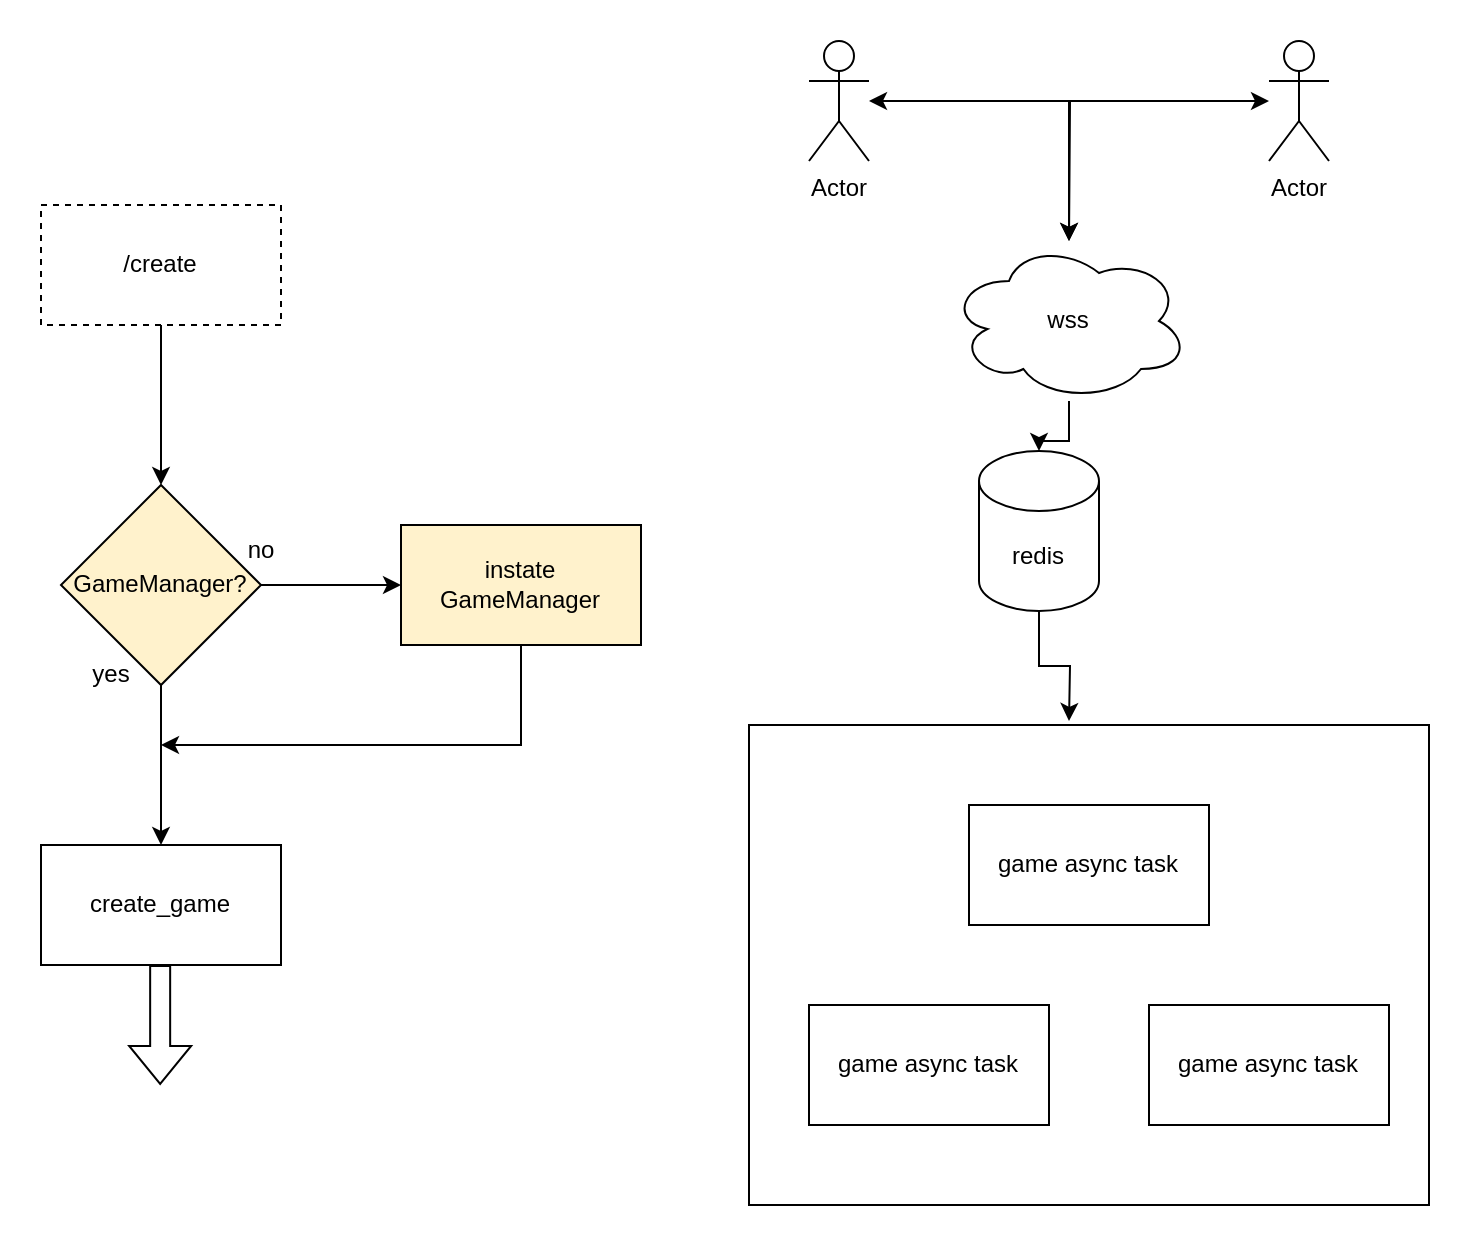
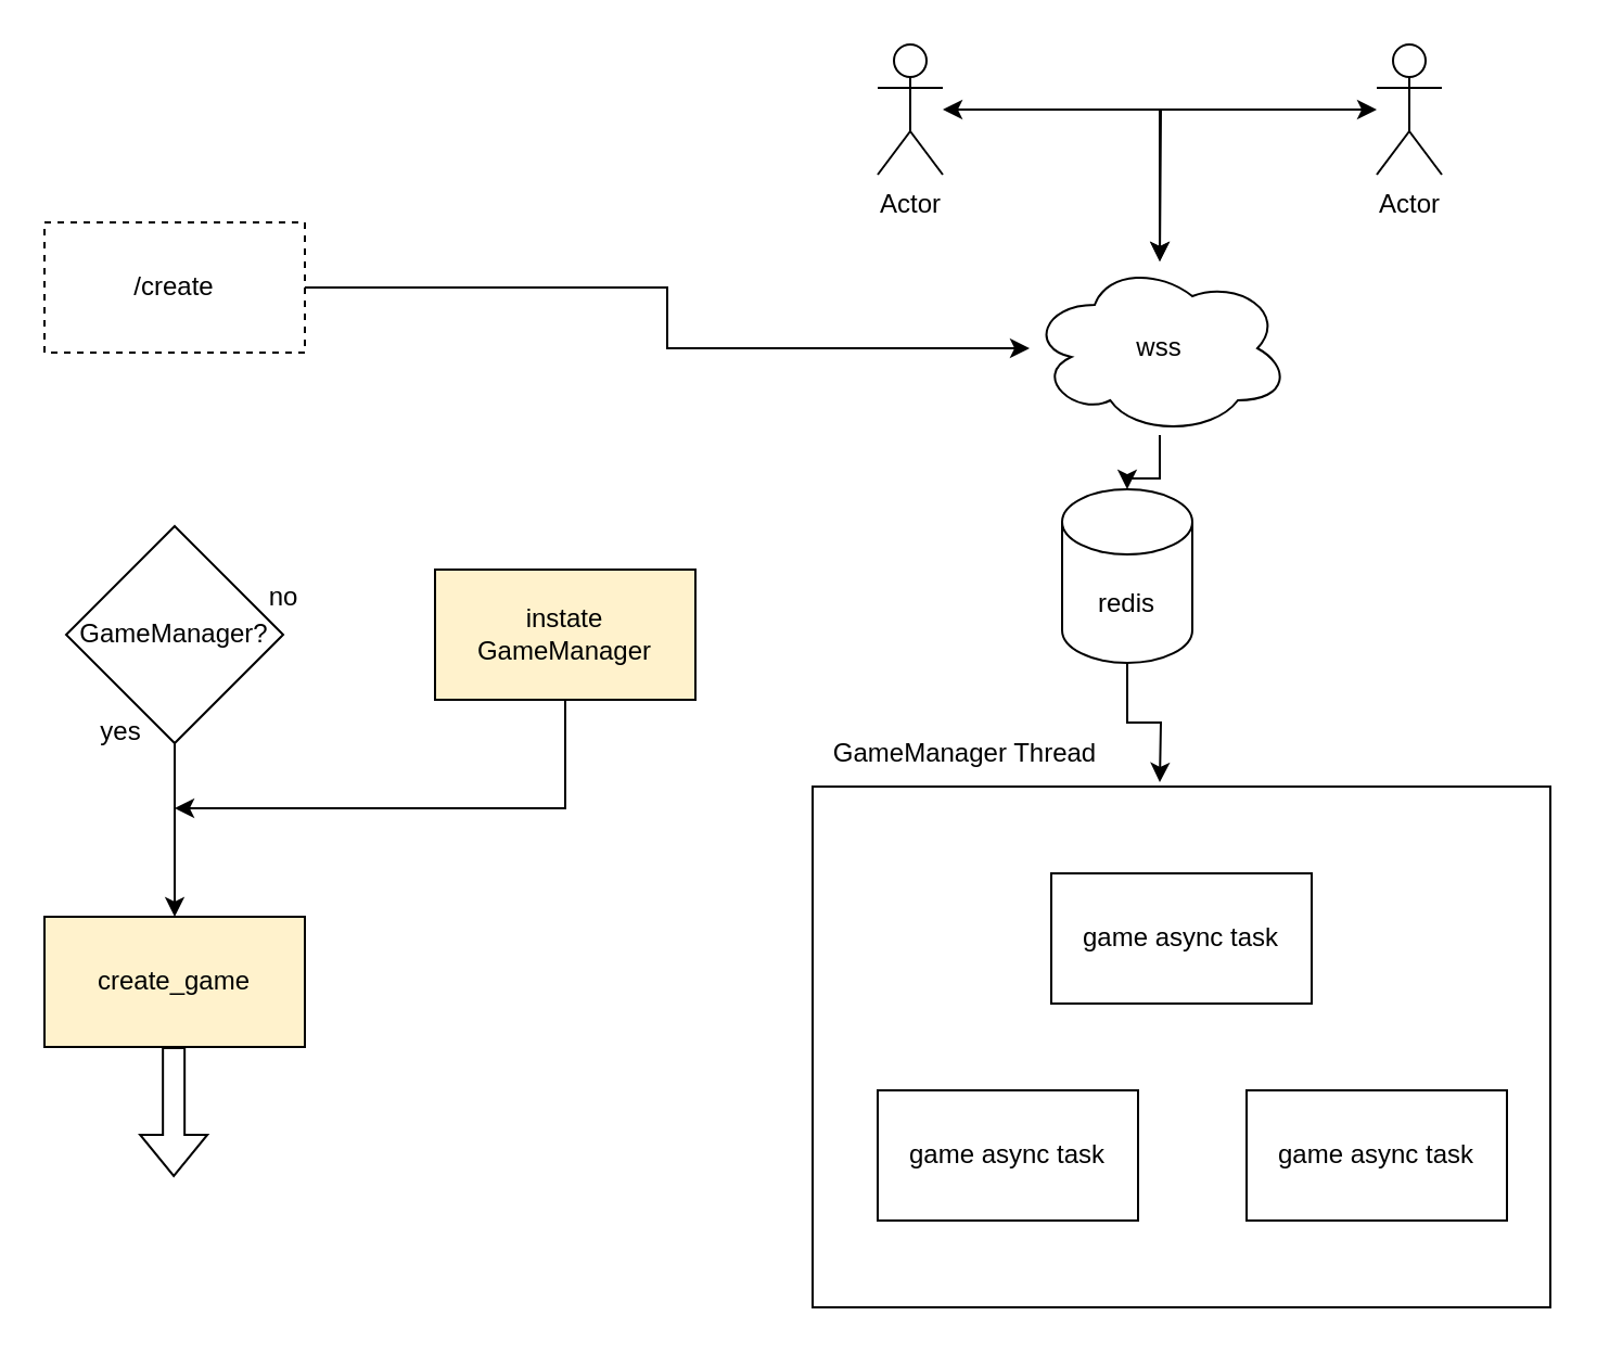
- <mxCell id="2" value="" style="edgeStyle=orthogonalEdgeStyle;rounded=0;orthogonalLoop=1;jettySize=auto;html=1;" edge="1" parent="1" source="3" target="6"><mxGeometry relative="1" as="geometry" /></mxCell>
+ <mxCell id="2" value="" style="edgeStyle=orthogonalEdgeStyle;rounded=0;orthogonalLoop=1;jettySize=auto;html=1;" edge="1" parent="1" source="3" target="25"><mxGeometry relative="1" as="geometry" /></mxCell>
- <mxCell id="6" value="GameManager?" style="rhombus;whiteSpace=wrap;html=1;rounded=0;fillColor=#fff2cc;" vertex="1" parent="1"><mxGeometry x="30" y="242" width="100" height="100" as="geometry" /></mxCell>
+ <mxCell id="6" value="GameManager?" style="rhombus;whiteSpace=wrap;html=1;rounded=0;" vertex="1" parent="1"><mxGeometry x="30" y="242" width="100" height="100" as="geometry" /></mxCell>
- <mxCell id="5" value="" style="edgeStyle=orthogonalEdgeStyle;rounded=0;orthogonalLoop=1;jettySize=auto;html=1;" edge="1" parent="1" source="6" target="11"><mxGeometry relative="1" as="geometry" /></mxCell>
+ <mxCell id="17" value="GameManager Thread" style="text;html=1;align=center;verticalAlign=middle;resizable=0;points=[];autosize=1;strokeColor=none;fillColor=none;" vertex="1" parent="1"><mxGeometry x="374" y="332" width="140" height="30" as="geometry" /></mxCell>
- <mxCell id="8" value="create_game" style="whiteSpace=wrap;html=1;rounded=0;" vertex="1" parent="1"><mxGeometry x="20" y="422" width="120" height="60" as="geometry" /></mxCell>
+ <mxCell id="8" value="create_game" style="whiteSpace=wrap;html=1;rounded=0;fillColor=#fff2cc;" vertex="1" parent="1"><mxGeometry x="20" y="422" width="120" height="60" as="geometry" /></mxCell>
